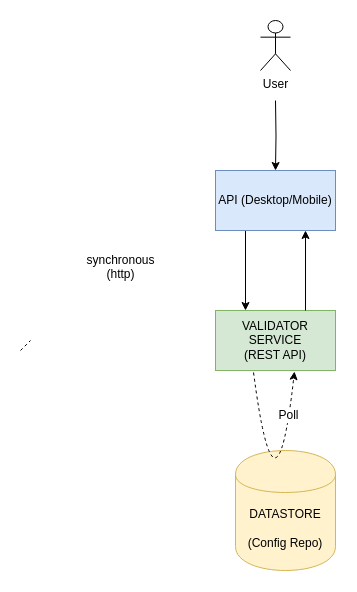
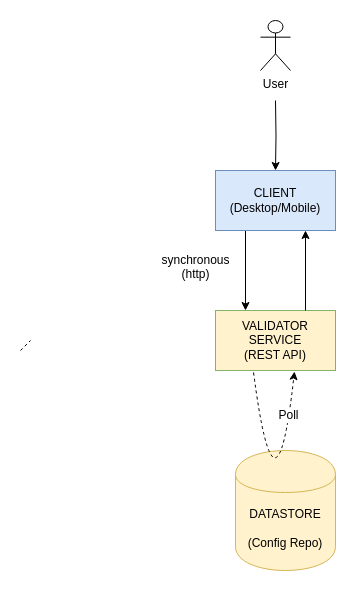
- <mxCell id="3" value="API (Desktop/Mobile)" style="rounded=0;whiteSpace=wrap;html=1;fillColor=#dae8fc;strokeColor=#6c8ebf;" parent="1" vertex="1"><mxGeometry x="215" y="170" width="120" height="60" as="geometry" /></mxCell>
+ <mxCell id="3" value="CLIENT (Desktop/Mobile)" style="rounded=0;whiteSpace=wrap;html=1;fillColor=#dae8fc;strokeColor=#6c8ebf;" parent="1" vertex="1"><mxGeometry x="215" y="170" width="120" height="60" as="geometry" /></mxCell>
- <mxCell id="11" value="synchronous&lt;br&gt;(http)" style="text;html=1;resizable=0;points=[];autosize=1;align=center;verticalAlign=top;spacingTop=-4;" parent="1" vertex="1"><mxGeometry x="80" y="250" width="80" height="30" as="geometry" /></mxCell>
+ <mxCell id="11" value="synchronous&lt;br&gt;(http)" style="text;html=1;resizable=0;points=[];autosize=1;align=center;verticalAlign=top;spacingTop=-4;" parent="1" vertex="1"><mxGeometry x="155" y="250" width="80" height="30" as="geometry" /></mxCell>
- <mxCell id="4" value="VALIDATOR SERVICE&lt;br&gt;(REST API)" style="rounded=0;whiteSpace=wrap;html=1;fillColor=#d5e8d4;strokeColor=#82b366;" parent="1" vertex="1"><mxGeometry x="215" y="310" width="120" height="60" as="geometry" /></mxCell>
+ <mxCell id="4" value="VALIDATOR SERVICE&lt;br&gt;(REST API)" style="rounded=0;whiteSpace=wrap;html=1;fillColor=#fff2cc;strokeColor=#82b366;" parent="1" vertex="1"><mxGeometry x="215" y="310" width="120" height="60" as="geometry" /></mxCell>
